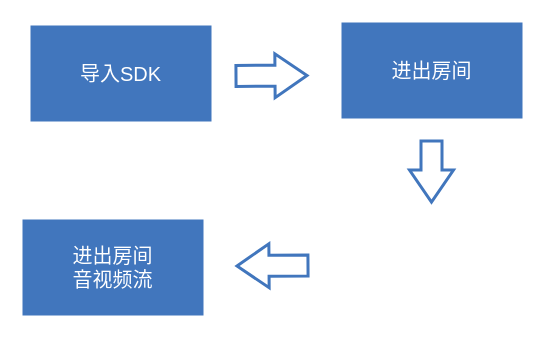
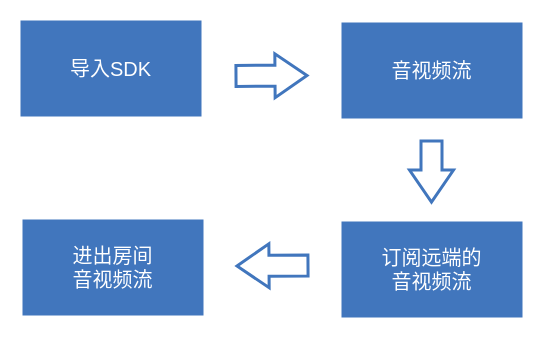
- <mxCell id="3" value="&lt;font style=&quot;font-size: 20px;&quot; color=&quot;#ffffff&quot;&gt;进出房间&lt;/font&gt;" style="rounded=0;whiteSpace=wrap;html=1;fillColor=#4176bd;strokeColor=none;" vertex="1" parent="1"><mxGeometry x="341" y="22" width="181" height="96" as="geometry" /></mxCell>
+ <mxCell id="3" value="&lt;font style=&quot;font-size: 20px;&quot; color=&quot;#ffffff&quot;&gt;音视频流&lt;/font&gt;" style="rounded=0;whiteSpace=wrap;html=1;fillColor=#4176bd;strokeColor=none;" vertex="1" parent="1"><mxGeometry x="341" y="22" width="181" height="96" as="geometry" /></mxCell>
- <mxCell id="2" value="&lt;font style=&quot;font-size: 20px;&quot; color=&quot;#ffffff&quot;&gt;导入SDK&lt;/font&gt;" style="rounded=0;whiteSpace=wrap;html=1;fillColor=#4176bd;strokeColor=none;" vertex="1" parent="1"><mxGeometry x="30" y="25" width="181" height="96" as="geometry" /></mxCell>
+ <mxCell id="2" value="&lt;font style=&quot;font-size: 20px;&quot; color=&quot;#ffffff&quot;&gt;导入SDK&lt;/font&gt;" style="rounded=0;whiteSpace=wrap;html=1;fillColor=#4176bd;strokeColor=none;" vertex="1" parent="1"><mxGeometry x="20" y="20" width="181" height="96" as="geometry" /></mxCell>
+ <mxCell id="5" value="&lt;font style=&quot;font-size: 20px;&quot; color=&quot;#ffffff&quot;&gt;订阅远端的&lt;/font&gt;&lt;div&gt;&lt;font style=&quot;font-size: 20px;&quot; color=&quot;#ffffff&quot;&gt;音视频流&lt;/font&gt;&lt;/div&gt;" style="rounded=0;whiteSpace=wrap;html=1;fillColor=#4176bd;strokeColor=none;" vertex="1" parent="1"><mxGeometry x="341" y="221" width="181" height="96" as="geometry" /></mxCell>
